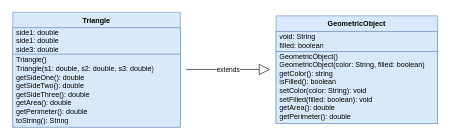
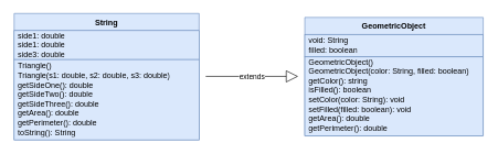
- <mxCell id="6" value="Triangle" style="swimlane;fontStyle=1;align=center;verticalAlign=top;childLayout=stackLayout;horizontal=1;startSize=26;horizontalStack=0;resizeParent=1;resizeParentMax=0;resizeLast=0;collapsible=1;marginBottom=0;whiteSpace=wrap;html=1;fillColor=#dae8fc;strokeColor=#6c8ebf;spacingTop=0;" vertex="1" parent="1"><mxGeometry x="20" y="20" width="280" height="192" as="geometry" /></mxCell>
+ <mxCell id="6" value="String" style="swimlane;fontStyle=1;align=center;verticalAlign=top;childLayout=stackLayout;horizontal=1;startSize=26;horizontalStack=0;resizeParent=1;resizeParentMax=0;resizeLast=0;collapsible=1;marginBottom=0;whiteSpace=wrap;html=1;fillColor=#dae8fc;strokeColor=#6c8ebf;spacingTop=0;" vertex="1" parent="1"><mxGeometry x="20" y="20" width="280" height="192" as="geometry" /></mxCell>
